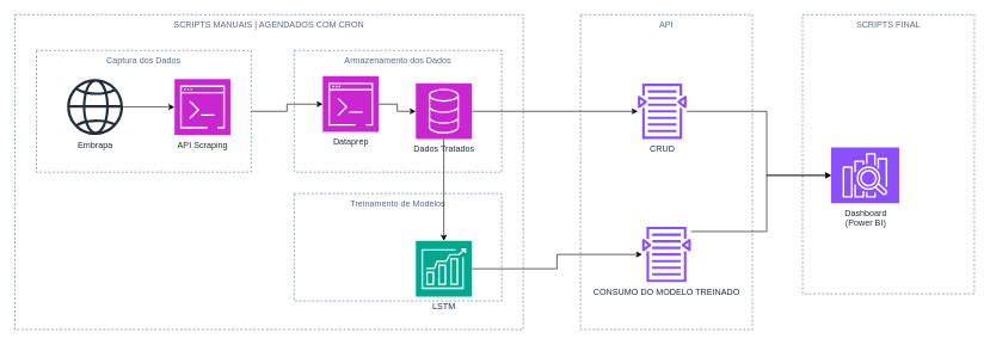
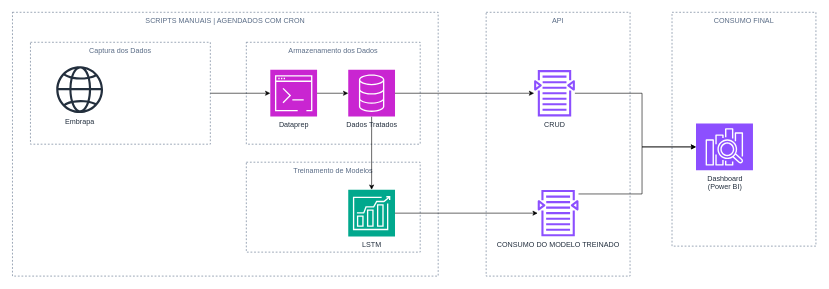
- <mxCell id="4" value="SCRIPTS FINAL" style="fillColor=none;strokeColor=#5A6C86;dashed=1;verticalAlign=top;fontStyle=0;fontColor=#5A6C86;whiteSpace=wrap;html=1;" vertex="1" parent="1"><mxGeometry x="1120" y="20" width="240" height="390" as="geometry" /></mxCell>
+ <mxCell id="4" value="CONSUMO FINAL" style="fillColor=none;strokeColor=#5A6C86;dashed=1;verticalAlign=top;fontStyle=0;fontColor=#5A6C86;whiteSpace=wrap;html=1;" vertex="1" parent="1"><mxGeometry x="1120" y="20" width="240" height="390" as="geometry" /></mxCell>
- <mxCell id="12" value="Dataprep" style="sketch=0;points=[[0,0,0],[0.25,0,0],[0.5,0,0],[0.75,0,0],[1,0,0],[0,1,0],[0.25,1,0],[0.5,1,0],[0.75,1,0],[1,1,0],[0,0.25,0],[0,0.5,0],[0,0.75,0],[1,0.25,0],[1,0.5,0],[1,0.75,0]];outlineConnect=0;fontColor=#232F3E;fillColor=#C925D1;strokeColor=#ffffff;dashed=0;verticalLabelPosition=bottom;verticalAlign=top;align=center;html=1;fontSize=12;fontStyle=0;aspect=fixed;shape=mxgraph.aws4.resourceIcon;resIcon=mxgraph.aws4.command_line_interface;" parent="1" vertex="1"><mxGeometry x="450" y="106" width="78" height="78" as="geometry" /></mxCell>
+ <mxCell id="12" value="Dataprep" style="sketch=0;points=[[0,0,0],[0.25,0,0],[0.5,0,0],[0.75,0,0],[1,0,0],[0,1,0],[0.25,1,0],[0.5,1,0],[0.75,1,0],[1,1,0],[0,0.25,0],[0,0.5,0],[0,0.75,0],[1,0.25,0],[1,0.5,0],[1,0.75,0]];outlineConnect=0;fontColor=#232F3E;fillColor=#C925D1;strokeColor=#ffffff;dashed=0;verticalLabelPosition=bottom;verticalAlign=top;align=center;html=1;fontSize=12;fontStyle=0;aspect=fixed;shape=mxgraph.aws4.resourceIcon;resIcon=mxgraph.aws4.command_line_interface;" parent="1" vertex="1"><mxGeometry x="450" y="116" width="78" height="78" as="geometry" /></mxCell>
- <mxCell id="7" style="edgeStyle=orthogonalEdgeStyle;rounded=0;orthogonalLoop=1;jettySize=auto;html=1;" parent="1" source="8" target="10" edge="1"><mxGeometry relative="1" as="geometry" /></mxCell>
- <mxCell id="10" value="API Scraping" style="sketch=0;points=[[0,0,0],[0.25,0,0],[0.5,0,0],[0.75,0,0],[1,0,0],[0,1,0],[0.25,1,0],[0.5,1,0],[0.75,1,0],[1,1,0],[0,0.25,0],[0,0.5,0],[0,0.75,0],[1,0.25,0],[1,0.5,0],[1,0.75,0]];outlineConnect=0;fontColor=#232F3E;fillColor=#C925D1;strokeColor=#ffffff;dashed=0;verticalLabelPosition=bottom;verticalAlign=top;align=center;html=1;fontSize=12;fontStyle=0;aspect=fixed;shape=mxgraph.aws4.resourceIcon;resIcon=mxgraph.aws4.command_line_interface;" parent="1" vertex="1"><mxGeometry x="243" y="110" width="78" height="78" as="geometry" /></mxCell>
- <mxCell id="11" value="LSTM" style="sketch=0;points=[[0,0,0],[0.25,0,0],[0.5,0,0],[0.75,0,0],[1,0,0],[0,1,0],[0.25,1,0],[0.5,1,0],[0.75,1,0],[1,1,0],[0,0.25,0],[0,0.5,0],[0,0.75,0],[1,0.25,0],[1,0.5,0],[1,0.75,0]];outlineConnect=0;fontColor=#232F3E;fillColor=#01A88D;strokeColor=#ffffff;dashed=0;verticalLabelPosition=bottom;verticalAlign=top;align=center;html=1;fontSize=12;fontStyle=0;aspect=fixed;shape=mxgraph.aws4.resourceIcon;resIcon=mxgraph.aws4.forecast;" parent="1" vertex="1"><mxGeometry x="580" y="336" width="78" height="78" as="geometry" /></mxCell>
+ <mxCell id="11" value="LSTM" style="sketch=0;points=[[0,0,0],[0.25,0,0],[0.5,0,0],[0.75,0,0],[1,0,0],[0,1,0],[0.25,1,0],[0.5,1,0],[0.75,1,0],[1,1,0],[0,0.25,0],[0,0.5,0],[0,0.75,0],[1,0.25,0],[1,0.5,0],[1,0.75,0]];outlineConnect=0;fontColor=#232F3E;fillColor=#01A88D;strokeColor=#ffffff;dashed=0;verticalLabelPosition=bottom;verticalAlign=top;align=center;html=1;fontSize=12;fontStyle=0;aspect=fixed;shape=mxgraph.aws4.resourceIcon;resIcon=mxgraph.aws4.forecast;" parent="1" vertex="1"><mxGeometry x="580" y="316" width="78" height="78" as="geometry" /></mxCell>
